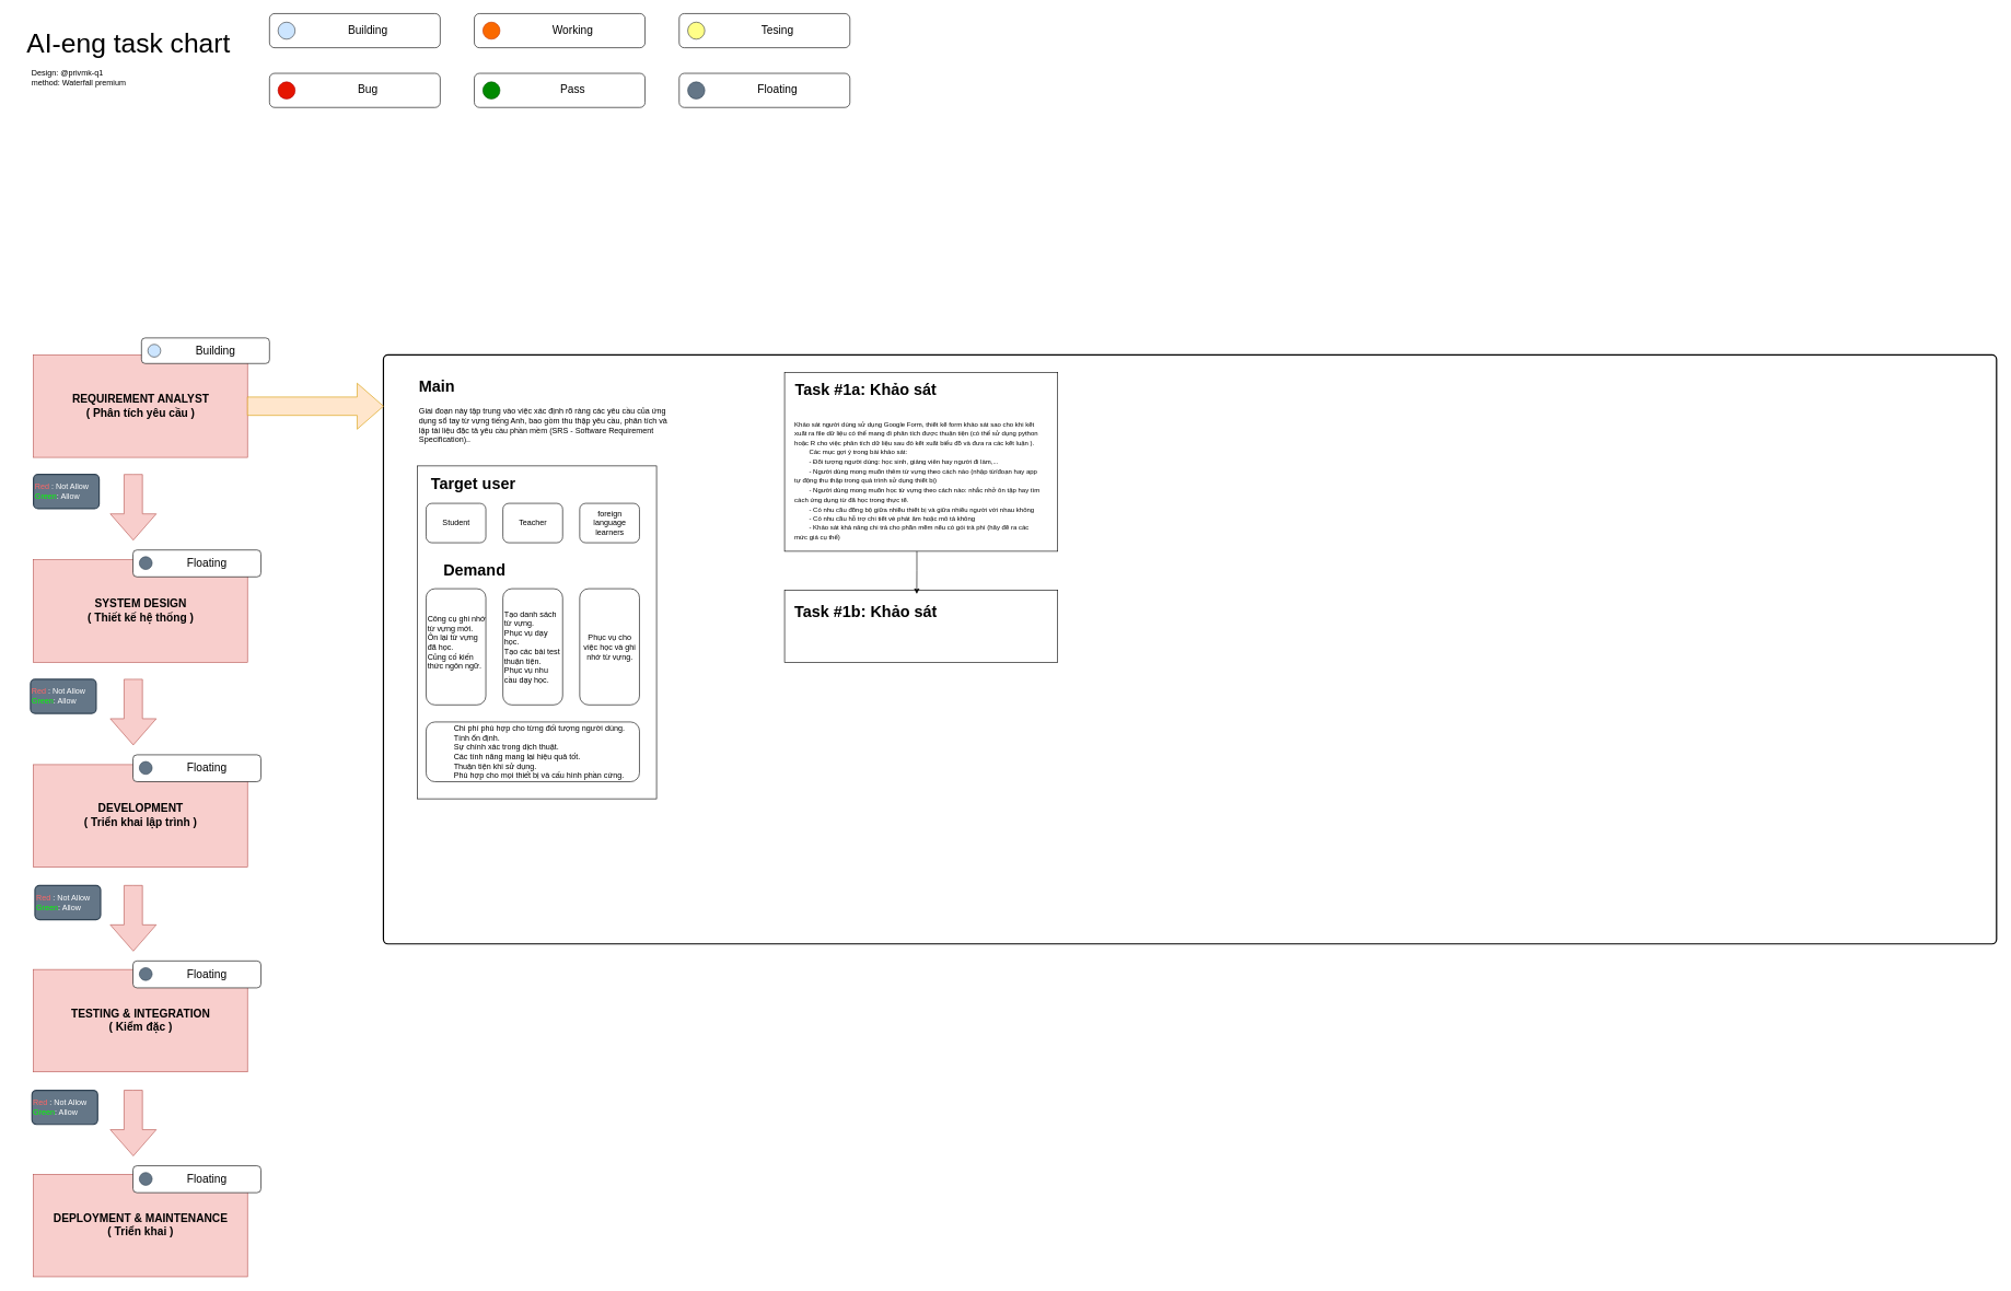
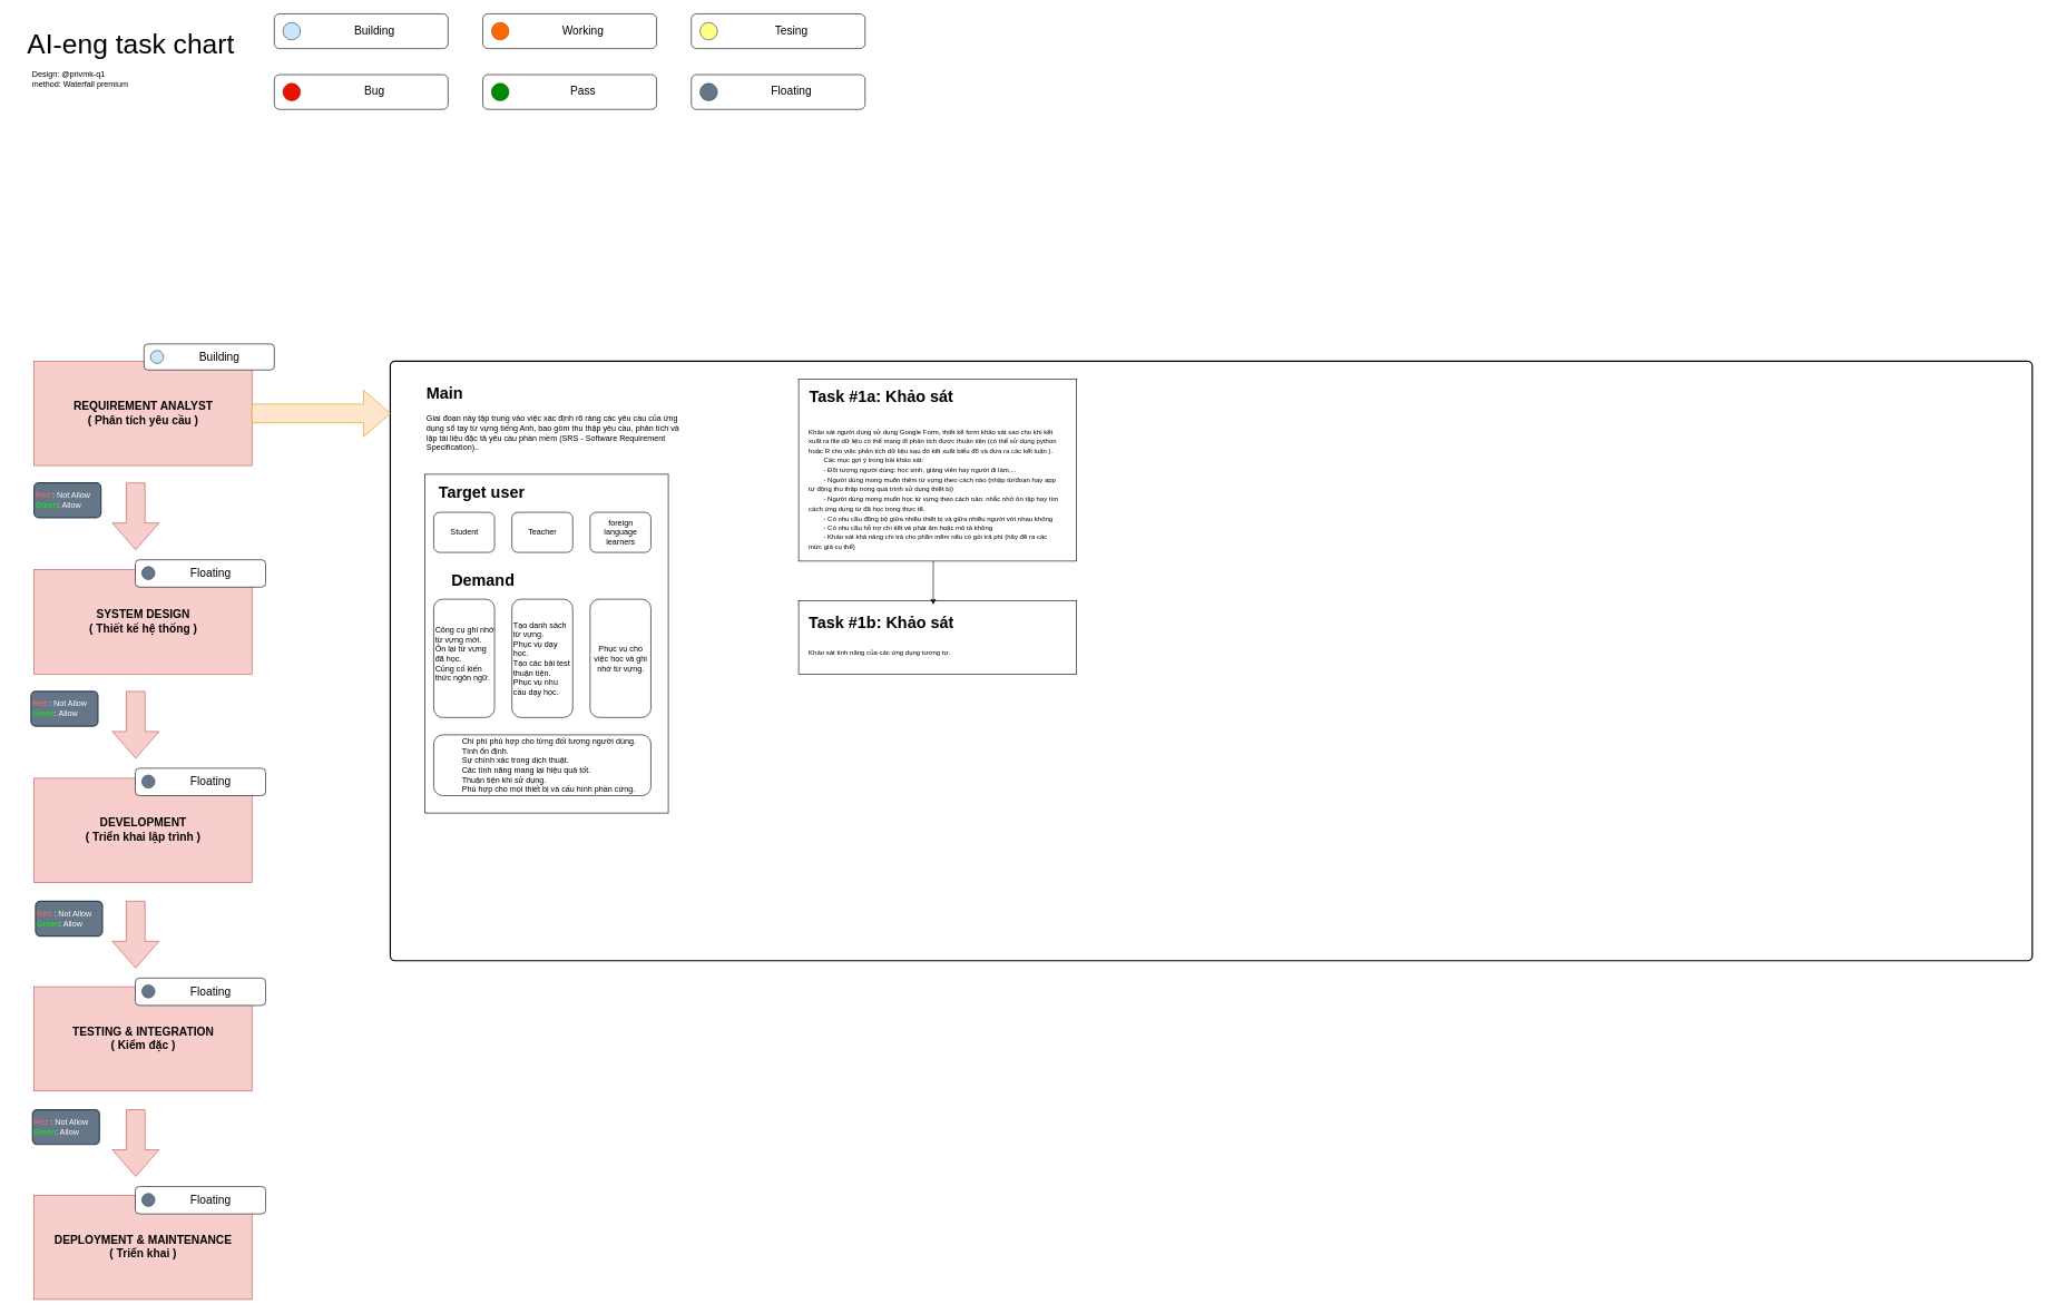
+ <mxCell id="35" value="&lt;font size=&quot;1&quot;&gt;Khảo sát tính năng của các ứng dụng tương tự.&lt;/font&gt;" style="text;html=1;align=left;verticalAlign=top;whiteSpace=wrap;rounded=0;" parent="1" vertex="1"><mxGeometry x="1207.5" y="962" width="377" height="33" as="geometry" /></mxCell>
